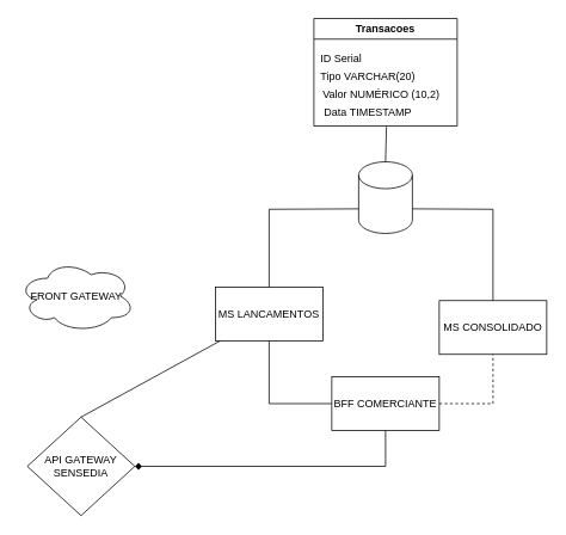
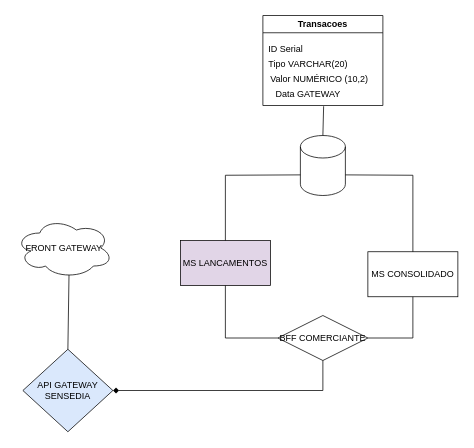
- <mxCell id="7" value="&lt;font style=&quot;vertical-align: inherit;&quot;&gt;&lt;font style=&quot;vertical-align: inherit;&quot;&gt;&lt;font style=&quot;vertical-align: inherit;&quot;&gt;&lt;font style=&quot;vertical-align: inherit;&quot;&gt;Data TIMESTAMP&lt;/font&gt;&lt;/font&gt;&lt;br&gt;&lt;/font&gt;&lt;/font&gt;" style="text;html=1;align=center;verticalAlign=middle;resizable=0;points=[];autosize=1;strokeColor=none;fillColor=none;" parent="3" vertex="1"><mxGeometry y="90" width="120" height="30" as="geometry" /></mxCell>
+ <mxCell id="7" value="&lt;font style=&quot;vertical-align: inherit;&quot;&gt;&lt;font style=&quot;vertical-align: inherit;&quot;&gt;&lt;font style=&quot;vertical-align: inherit;&quot;&gt;&lt;font style=&quot;vertical-align: inherit;&quot;&gt;Data GATEWAY&lt;/font&gt;&lt;/font&gt;&lt;br&gt;&lt;/font&gt;&lt;/font&gt;" style="text;html=1;align=center;verticalAlign=middle;resizable=0;points=[];autosize=1;strokeColor=none;fillColor=none;" parent="3" vertex="1"><mxGeometry y="90" width="120" height="30" as="geometry" /></mxCell>
- <mxCell id="9" value="&lt;font style=&quot;vertical-align: inherit;&quot;&gt;&lt;font style=&quot;vertical-align: inherit;&quot;&gt;&lt;font style=&quot;vertical-align: inherit;&quot;&gt;&lt;font style=&quot;vertical-align: inherit;&quot;&gt;MS LANCAMENTOS&lt;/font&gt;&lt;/font&gt;&lt;/font&gt;&lt;/font&gt;" style="rounded=0;whiteSpace=wrap;html=1;" parent="1" vertex="1"><mxGeometry x="240" y="320" width="120" height="60" as="geometry" /></mxCell>
+ <mxCell id="9" value="&lt;font style=&quot;vertical-align: inherit;&quot;&gt;&lt;font style=&quot;vertical-align: inherit;&quot;&gt;&lt;font style=&quot;vertical-align: inherit;&quot;&gt;&lt;font style=&quot;vertical-align: inherit;&quot;&gt;MS LANCAMENTOS&lt;/font&gt;&lt;/font&gt;&lt;/font&gt;&lt;/font&gt;" style="rounded=0;whiteSpace=wrap;html=1;fillColor=#e1d5e7;" parent="1" vertex="1"><mxGeometry x="240" y="320" width="120" height="60" as="geometry" /></mxCell>
- <mxCell id="18" value="" style="endArrow=none;html=1;rounded=0;exitX=0.5;exitY=0;exitDx=0;exitDy=0;" parent="1" source="17" target="9" edge="1"><mxGeometry width="50" height="50" relative="1" as="geometry"><mxPoint x="220" y="500" as="sourcePoint" /><mxPoint x="270" y="450" as="targetPoint" /></mxGeometry></mxCell>
+ <mxCell id="18" value="" style="endArrow=none;html=1;rounded=0;entryX=0.55;entryY=0.95;entryDx=0;entryDy=0;entryPerimeter=0;exitX=0.5;exitY=0;exitDx=0;exitDy=0;" parent="1" source="17" target="16" edge="1"><mxGeometry width="50" height="50" relative="1" as="geometry"><mxPoint x="220" y="500" as="sourcePoint" /><mxPoint x="270" y="450" as="targetPoint" /></mxGeometry></mxCell>
- <mxCell id="13" value="&lt;font style=&quot;vertical-align: inherit;&quot;&gt;&lt;font style=&quot;vertical-align: inherit;&quot;&gt;BFF COMERCIANTE&lt;/font&gt;&lt;/font&gt;" style="rounded=0;whiteSpace=wrap;html=1;" parent="1" vertex="1"><mxGeometry x="370" y="420" width="120" height="60" as="geometry" /></mxCell>
+ <mxCell id="13" value="&lt;font style=&quot;vertical-align: inherit;&quot;&gt;&lt;font style=&quot;vertical-align: inherit;&quot;&gt;BFF COMERCIANTE&lt;/font&gt;&lt;/font&gt;" style="rhombus;whiteSpace=wrap;html=1;" parent="1" vertex="1"><mxGeometry x="370" y="420" width="120" height="60" as="geometry" /></mxCell>
- <mxCell id="15" value="" style="endArrow=none;html=1;rounded=0;exitX=1;exitY=0.5;exitDx=0;exitDy=0;entryX=0.5;entryY=1;entryDx=0;entryDy=0;dashed=1;" parent="1" source="13" target="10" edge="1"><mxGeometry width="50" height="50" relative="1" as="geometry"><mxPoint x="420" y="270" as="sourcePoint" /><mxPoint x="470" y="220" as="targetPoint" /><Array as="points"><mxPoint x="550" y="450" /></Array></mxGeometry></mxCell>
+ <mxCell id="15" value="" style="endArrow=none;html=1;rounded=0;exitX=1;exitY=0.5;exitDx=0;exitDy=0;entryX=0.5;entryY=1;entryDx=0;entryDy=0;" parent="1" source="13" target="10" edge="1"><mxGeometry width="50" height="50" relative="1" as="geometry"><mxPoint x="420" y="270" as="sourcePoint" /><mxPoint x="470" y="220" as="targetPoint" /><Array as="points"><mxPoint x="550" y="450" /></Array></mxGeometry></mxCell>
- <mxCell id="17" value="&lt;font style=&quot;vertical-align: inherit;&quot;&gt;&lt;font style=&quot;vertical-align: inherit;&quot;&gt;&lt;font style=&quot;vertical-align: inherit;&quot;&gt;&lt;font style=&quot;vertical-align: inherit;&quot;&gt;&lt;font style=&quot;vertical-align: inherit;&quot;&gt;&lt;font style=&quot;vertical-align: inherit;&quot;&gt;API GATEWAY SENSEDIA&lt;/font&gt;&lt;/font&gt;&lt;/font&gt;&lt;/font&gt;&lt;/font&gt;&lt;/font&gt;" style="rhombus;whiteSpace=wrap;html=1;" parent="1" vertex="1"><mxGeometry y="465" width="120" height="110" as="geometry" x="30" /></mxCell>
+ <mxCell id="17" value="&lt;font style=&quot;vertical-align: inherit;&quot;&gt;&lt;font style=&quot;vertical-align: inherit;&quot;&gt;&lt;font style=&quot;vertical-align: inherit;&quot;&gt;&lt;font style=&quot;vertical-align: inherit;&quot;&gt;&lt;font style=&quot;vertical-align: inherit;&quot;&gt;&lt;font style=&quot;vertical-align: inherit;&quot;&gt;API GATEWAY SENSEDIA&lt;/font&gt;&lt;/font&gt;&lt;/font&gt;&lt;/font&gt;&lt;/font&gt;&lt;/font&gt;" style="rhombus;whiteSpace=wrap;html=1;fillColor=#dae8fc;" parent="1" vertex="1"><mxGeometry y="465" width="120" height="110" as="geometry" x="30" /></mxCell>
